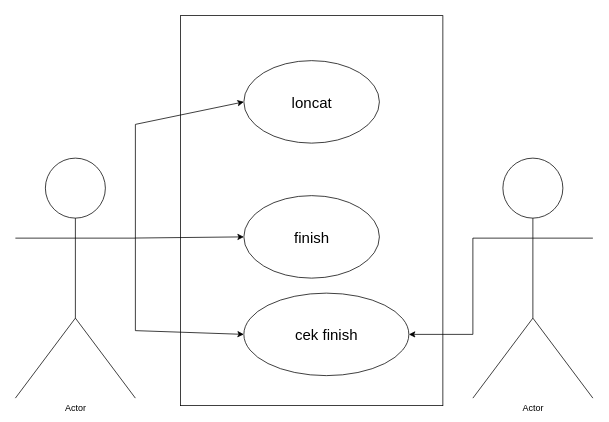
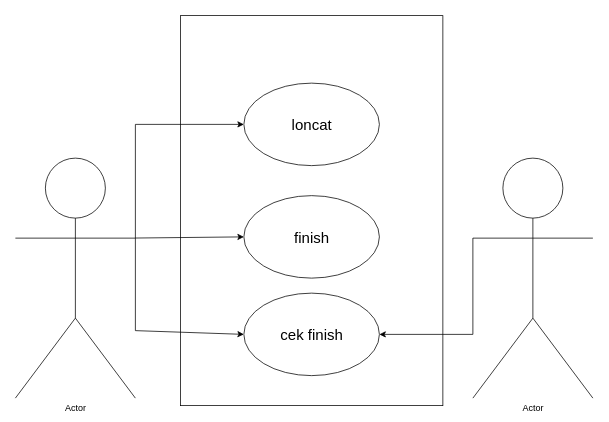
- <mxCell id="5" value="&lt;p style=&quot;line-height: 120%; font-size: 20px;&quot;&gt;loncat&lt;/p&gt;" style="ellipse;whiteSpace=wrap;html=1;" vertex="1" parent="1"><mxGeometry x="324.64" y="80" width="180.71" height="110" as="geometry" /></mxCell>
+ <mxCell id="5" value="&lt;p style=&quot;line-height: 120%; font-size: 20px;&quot;&gt;loncat&lt;/p&gt;" style="ellipse;whiteSpace=wrap;html=1;" vertex="1" parent="1"><mxGeometry x="324.64" y="110" width="180.71" height="110" as="geometry" /></mxCell>
- <mxCell id="7" value="&lt;p style=&quot;line-height: 120%; font-size: 20px;&quot;&gt;cek finish&lt;/p&gt;" style="ellipse;whiteSpace=wrap;html=1;" vertex="1" parent="1"><mxGeometry x="324.64" y="390" width="220" height="110" as="geometry" /></mxCell>
+ <mxCell id="7" value="&lt;p style=&quot;line-height: 120%; font-size: 20px;&quot;&gt;cek finish&lt;/p&gt;" style="ellipse;whiteSpace=wrap;html=1;" vertex="1" parent="1"><mxGeometry x="324.64" y="390" width="180.71" height="110" as="geometry" /></mxCell>
